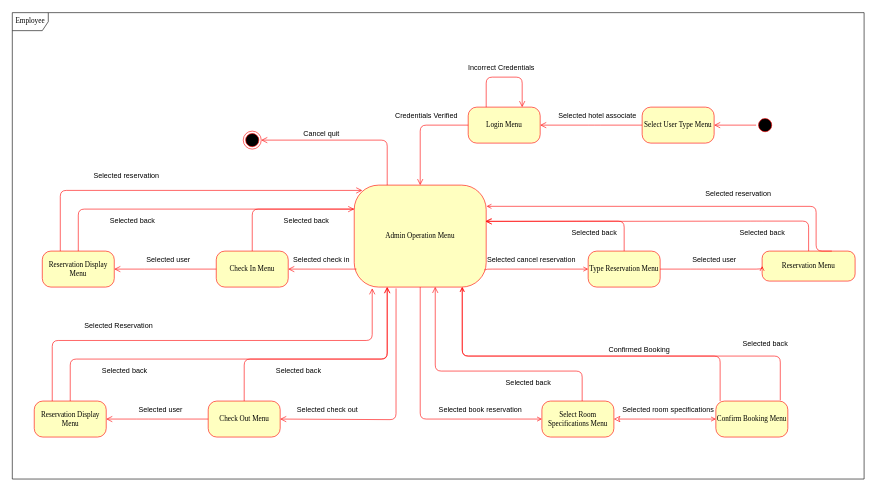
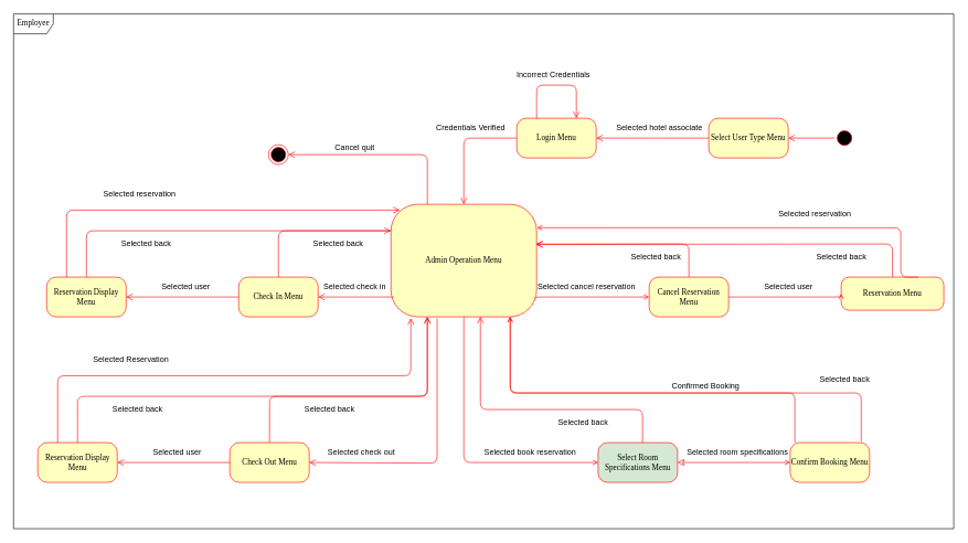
- <mxCell id="44" value="Type Reservation Menu" style="rounded=1;whiteSpace=wrap;html=1;arcSize=24;fillColor=#ffffc0;strokeColor=#ff0000;shadow=0;comic=0;labelBackgroundColor=none;fontFamily=Verdana;fontSize=12;fontColor=#000000;align=center;" parent="1" vertex="1"><mxGeometry x="980" y="418" width="120" height="60" as="geometry" /></mxCell>
+ <mxCell id="44" value="Cancel Reservation Menu" style="rounded=1;whiteSpace=wrap;html=1;arcSize=24;fillColor=#ffffc0;strokeColor=#ff0000;shadow=0;comic=0;labelBackgroundColor=none;fontFamily=Verdana;fontSize=12;fontColor=#000000;align=center;" parent="1" vertex="1"><mxGeometry x="980" y="418" width="120" height="60" as="geometry" /></mxCell>
- <mxCell id="55" value="Select Room Specifications Menu" style="rounded=1;whiteSpace=wrap;html=1;arcSize=24;fillColor=#ffffc0;strokeColor=#ff0000;shadow=0;comic=0;labelBackgroundColor=none;fontFamily=Verdana;fontSize=12;fontColor=#000000;align=center;" parent="1" vertex="1"><mxGeometry x="902.86" y="668" width="120" height="60" as="geometry" /></mxCell>
+ <mxCell id="55" value="Select Room Specifications Menu" style="rounded=1;whiteSpace=wrap;html=1;arcSize=24;fillColor=#d5e8d4;strokeColor=#ff0000;shadow=0;comic=0;labelBackgroundColor=none;fontFamily=Verdana;fontSize=12;fontColor=#000000;align=center;" parent="1" vertex="1"><mxGeometry x="902.86" y="668" width="120" height="60" as="geometry" /></mxCell>
